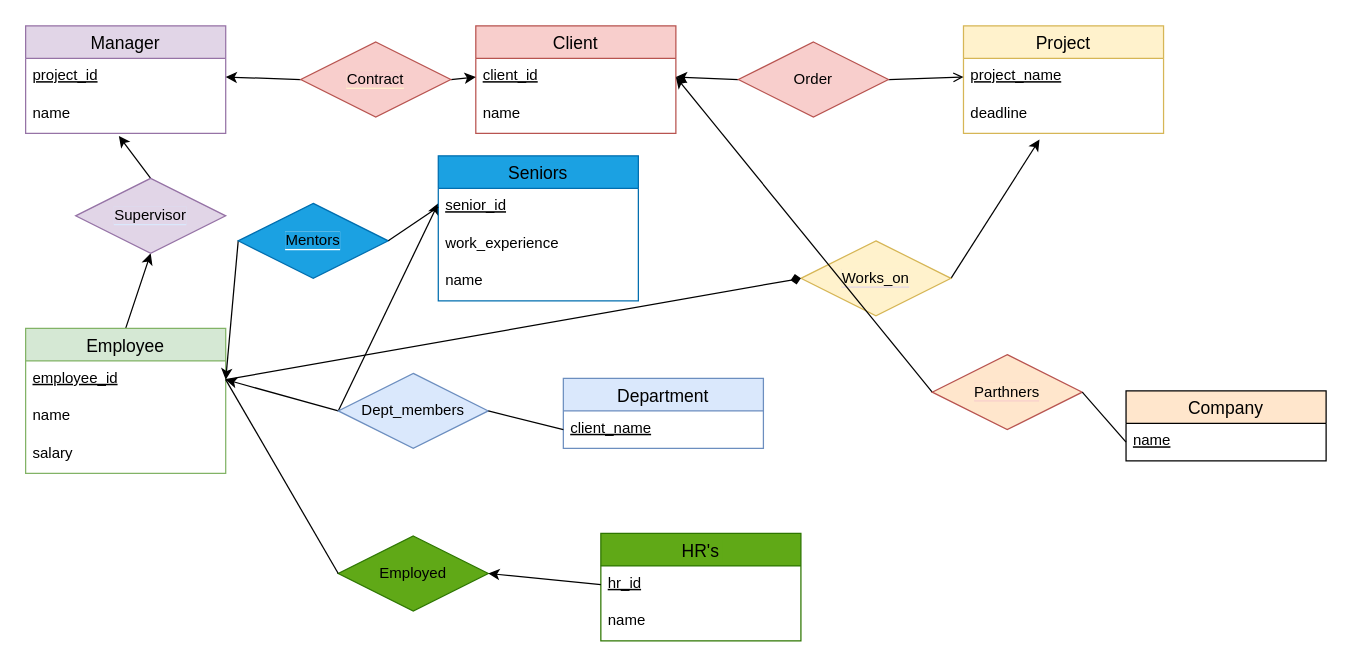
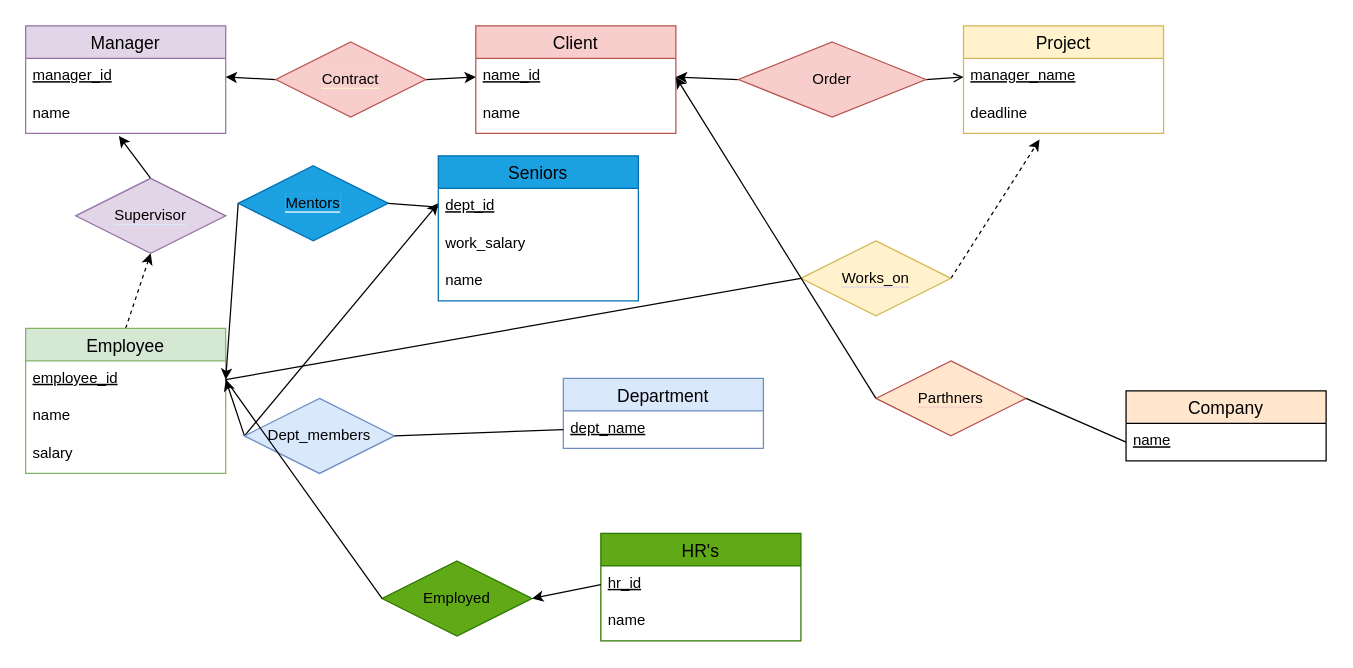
- <mxCell id="14" value="project_id" style="text;strokeColor=none;fillColor=none;spacingLeft=4;spacingRight=4;overflow=hidden;rotatable=0;points=[[0,0.5],[1,0.5]];portConstraint=eastwest;fontSize=12;fontStyle=4" vertex="1" parent="13"><mxGeometry y="26" width="160" height="30" as="geometry" /></mxCell>
+ <mxCell id="14" value="manager_id" style="text;strokeColor=none;fillColor=none;spacingLeft=4;spacingRight=4;overflow=hidden;rotatable=0;points=[[0,0.5],[1,0.5]];portConstraint=eastwest;fontSize=12;fontStyle=4" vertex="1" parent="13"><mxGeometry y="26" width="160" height="30" as="geometry" /></mxCell>
- <mxCell id="3" value="client_id" style="text;strokeColor=none;fillColor=none;spacingLeft=4;spacingRight=4;overflow=hidden;rotatable=0;points=[[0,0.5],[1,0.5]];portConstraint=eastwest;fontSize=12;fontStyle=4" vertex="1" parent="2"><mxGeometry y="26" width="160" height="30" as="geometry" /></mxCell>
+ <mxCell id="3" value="name_id" style="text;strokeColor=none;fillColor=none;spacingLeft=4;spacingRight=4;overflow=hidden;rotatable=0;points=[[0,0.5],[1,0.5]];portConstraint=eastwest;fontSize=12;fontStyle=4" vertex="1" parent="2"><mxGeometry y="26" width="160" height="30" as="geometry" /></mxCell>
- <mxCell id="11" value="project_name" style="text;strokeColor=none;fillColor=none;spacingLeft=4;spacingRight=4;overflow=hidden;rotatable=0;points=[[0,0.5],[1,0.5]];portConstraint=eastwest;fontSize=12;fontStyle=4" vertex="1" parent="10"><mxGeometry y="26" width="160" height="30" as="geometry" /></mxCell>
+ <mxCell id="11" value="manager_name" style="text;strokeColor=none;fillColor=none;spacingLeft=4;spacingRight=4;overflow=hidden;rotatable=0;points=[[0,0.5],[1,0.5]];portConstraint=eastwest;fontSize=12;fontStyle=4" vertex="1" parent="10"><mxGeometry y="26" width="160" height="30" as="geometry" /></mxCell>
- <mxCell id="32" value="&lt;span style=&quot;background-color: rgb(248 , 206 , 204)&quot;&gt;Contract&lt;/span&gt;" style="shape=rhombus;perimeter=rhombusPerimeter;whiteSpace=wrap;html=1;align=center;labelBackgroundColor=#FFF2CC;fillColor=#f8cecc;strokeColor=#b85450;" vertex="1" parent="1"><mxGeometry x="240" y="33" width="120" height="60" as="geometry" /></mxCell>
+ <mxCell id="32" value="&lt;span style=&quot;background-color: rgb(248 , 206 , 204)&quot;&gt;Contract&lt;/span&gt;" style="shape=rhombus;perimeter=rhombusPerimeter;whiteSpace=wrap;html=1;align=center;labelBackgroundColor=#FFF2CC;fillColor=#f8cecc;strokeColor=#b85450;" vertex="1" parent="1"><mxGeometry x="220" y="33" width="120" height="60" as="geometry" /></mxCell>
- <mxCell id="20" value="Order" style="shape=rhombus;perimeter=rhombusPerimeter;whiteSpace=wrap;html=1;align=center;fillColor=#f8cecc;strokeColor=#b85450;" vertex="1" parent="1"><mxGeometry x="590" y="33" width="120" height="60" as="geometry" /></mxCell>
+ <mxCell id="20" value="Order" style="shape=rhombus;perimeter=rhombusPerimeter;whiteSpace=wrap;html=1;align=center;fillColor=#f8cecc;strokeColor=#b85450;" vertex="1" parent="1"><mxGeometry x="590" y="33" width="150" height="60" as="geometry" /></mxCell>
- <mxCell id="45" value="senior_id" style="text;strokeColor=none;fillColor=none;spacingLeft=4;spacingRight=4;overflow=hidden;rotatable=0;points=[[0,0.5],[1,0.5]];portConstraint=eastwest;fontSize=12;labelBackgroundColor=#FFFFFF;fontColor=#000000;fontStyle=4" vertex="1" parent="44"><mxGeometry y="26" width="160" height="30" as="geometry" /></mxCell>
+ <mxCell id="45" value="dept_id" style="text;strokeColor=none;fillColor=none;spacingLeft=4;spacingRight=4;overflow=hidden;rotatable=0;points=[[0,0.5],[1,0.5]];portConstraint=eastwest;fontSize=12;labelBackgroundColor=#FFFFFF;fontColor=#000000;fontStyle=4" vertex="1" parent="44"><mxGeometry y="26" width="160" height="30" as="geometry" /></mxCell>
- <mxCell id="27" style="edgeStyle=none;rounded=0;orthogonalLoop=1;jettySize=auto;html=1;exitX=1;exitY=0.5;exitDx=0;exitDy=0;entryX=0.38;entryY=1.167;entryDx=0;entryDy=0;entryPerimeter=0;" edge="1" parent="1" source="28" target="12"><mxGeometry relative="1" as="geometry" /></mxCell>
+ <mxCell id="27" style="edgeStyle=none;rounded=0;orthogonalLoop=1;jettySize=auto;html=1;exitX=1;exitY=0.5;exitDx=0;exitDy=0;entryX=0.38;entryY=1.167;entryDx=0;entryDy=0;entryPerimeter=0;dashed=1;" edge="1" parent="1" source="28" target="12"><mxGeometry relative="1" as="geometry" /></mxCell>
- <mxCell id="49" value="&lt;font color=&quot;#000000&quot; style=&quot;background-color: rgb(27 , 161 , 226)&quot;&gt;Mentors&lt;/font&gt;" style="shape=rhombus;perimeter=rhombusPerimeter;whiteSpace=wrap;html=1;align=center;labelBackgroundColor=#FFFFFF;fontColor=#ffffff;fillColor=#1ba1e2;strokeColor=#006EAF;" vertex="1" parent="1"><mxGeometry x="190" y="162" width="120" height="60" as="geometry" /></mxCell>
+ <mxCell id="49" value="&lt;font color=&quot;#000000&quot; style=&quot;background-color: rgb(27 , 161 , 226)&quot;&gt;Mentors&lt;/font&gt;" style="shape=rhombus;perimeter=rhombusPerimeter;whiteSpace=wrap;html=1;align=center;labelBackgroundColor=#FFFFFF;fontColor=#ffffff;fillColor=#1ba1e2;strokeColor=#006EAF;" vertex="1" parent="1"><mxGeometry x="190" y="132" width="120" height="60" as="geometry" /></mxCell>
- <mxCell id="46" value="work_experience" style="text;strokeColor=none;fillColor=none;spacingLeft=4;spacingRight=4;overflow=hidden;rotatable=0;points=[[0,0.5],[1,0.5]];portConstraint=eastwest;fontSize=12;labelBackgroundColor=#FFFFFF;fontColor=#000000;" vertex="1" parent="44"><mxGeometry y="56" width="160" height="30" as="geometry" /></mxCell>
+ <mxCell id="46" value="work_salary" style="text;strokeColor=none;fillColor=none;spacingLeft=4;spacingRight=4;overflow=hidden;rotatable=0;points=[[0,0.5],[1,0.5]];portConstraint=eastwest;fontSize=12;labelBackgroundColor=#FFFFFF;fontColor=#000000;" vertex="1" parent="44"><mxGeometry y="56" width="160" height="30" as="geometry" /></mxCell>
- <mxCell id="29" value="" style="endArrow=diamond;html=1;rounded=0;entryX=0;entryY=0.5;entryDx=0;entryDy=0;exitX=1;exitY=0.5;exitDx=0;exitDy=0;" edge="1" parent="1" source="7" target="28"><mxGeometry relative="1" as="geometry"><mxPoint x="390" y="262" as="sourcePoint" /><mxPoint x="550" y="262" as="targetPoint" /></mxGeometry></mxCell>
+ <mxCell id="29" value="" style="endArrow=none;html=1;rounded=0;entryX=0;entryY=0.5;entryDx=0;entryDy=0;exitX=1;exitY=0.5;exitDx=0;exitDy=0;" edge="1" parent="1" source="7" target="28"><mxGeometry relative="1" as="geometry"><mxPoint x="390" y="262" as="sourcePoint" /><mxPoint x="550" y="262" as="targetPoint" /></mxGeometry></mxCell>
- <mxCell id="5" style="edgeStyle=none;rounded=0;orthogonalLoop=1;jettySize=auto;html=1;exitX=0.5;exitY=0;exitDx=0;exitDy=0;entryX=0.5;entryY=1;entryDx=0;entryDy=0;" edge="1" parent="1" source="6" target="26"><mxGeometry relative="1" as="geometry" /></mxCell>
+ <mxCell id="5" style="edgeStyle=none;rounded=0;orthogonalLoop=1;jettySize=auto;html=1;exitX=0.5;exitY=0;exitDx=0;exitDy=0;entryX=0.5;entryY=1;entryDx=0;entryDy=0;dashed=1;" edge="1" parent="1" source="6" target="26"><mxGeometry relative="1" as="geometry" /></mxCell>
- <mxCell id="34" value="&lt;span style=&quot;background-color: rgb(255 , 230 , 204)&quot;&gt;Parthners&lt;/span&gt;" style="shape=rhombus;perimeter=rhombusPerimeter;whiteSpace=wrap;html=1;align=center;labelBackgroundColor=#F8CECC;fillColor=#FFE6CC;strokeColor=#b85450;" vertex="1" parent="1"><mxGeometry x="745" y="283" width="120" height="60" as="geometry" /></mxCell>
+ <mxCell id="34" value="&lt;span style=&quot;background-color: rgb(255 , 230 , 204)&quot;&gt;Parthners&lt;/span&gt;" style="shape=rhombus;perimeter=rhombusPerimeter;whiteSpace=wrap;html=1;align=center;labelBackgroundColor=#F8CECC;fillColor=#FFE6CC;strokeColor=#b85450;" vertex="1" parent="1"><mxGeometry x="700" y="288" width="120" height="60" as="geometry" /></mxCell>
- <mxCell id="23" value="&lt;span style=&quot;background-color: rgb(218 , 232 , 252)&quot;&gt;Dept_members&lt;/span&gt;" style="shape=rhombus;perimeter=rhombusPerimeter;whiteSpace=wrap;html=1;align=center;fillColor=#dae8fc;strokeColor=#6c8ebf;" vertex="1" parent="1"><mxGeometry x="270" y="298" width="120" height="60" as="geometry" /></mxCell>
+ <mxCell id="23" value="&lt;span style=&quot;background-color: rgb(218 , 232 , 252)&quot;&gt;Dept_members&lt;/span&gt;" style="shape=rhombus;perimeter=rhombusPerimeter;whiteSpace=wrap;html=1;align=center;fillColor=#dae8fc;strokeColor=#6c8ebf;" vertex="1" parent="1"><mxGeometry x="195" y="318" width="120" height="60" as="geometry" /></mxCell>
- <mxCell id="17" value="client_name" style="text;strokeColor=none;fillColor=none;spacingLeft=4;spacingRight=4;overflow=hidden;rotatable=0;points=[[0,0.5],[1,0.5]];portConstraint=eastwest;fontSize=12;fontStyle=4" vertex="1" parent="16"><mxGeometry y="26" width="160" height="30" as="geometry" /></mxCell>
+ <mxCell id="17" value="dept_name" style="text;strokeColor=none;fillColor=none;spacingLeft=4;spacingRight=4;overflow=hidden;rotatable=0;points=[[0,0.5],[1,0.5]];portConstraint=eastwest;fontSize=12;fontStyle=4" vertex="1" parent="16"><mxGeometry y="26" width="160" height="30" as="geometry" /></mxCell>
- <mxCell id="41" value="&lt;font color=&quot;#000000&quot;&gt;Employed&lt;/font&gt;" style="shape=rhombus;perimeter=rhombusPerimeter;whiteSpace=wrap;html=1;align=center;labelBackgroundColor=#60A917;fontColor=#ffffff;fillColor=#60a917;strokeColor=#2D7600;" vertex="1" parent="1"><mxGeometry x="270" y="428" width="120" height="60" as="geometry" /></mxCell>
+ <mxCell id="41" value="&lt;font color=&quot;#000000&quot;&gt;Employed&lt;/font&gt;" style="shape=rhombus;perimeter=rhombusPerimeter;whiteSpace=wrap;html=1;align=center;labelBackgroundColor=#60A917;fontColor=#ffffff;fillColor=#60a917;strokeColor=#2D7600;" vertex="1" parent="1"><mxGeometry x="305" y="448" width="120" height="60" as="geometry" /></mxCell>
